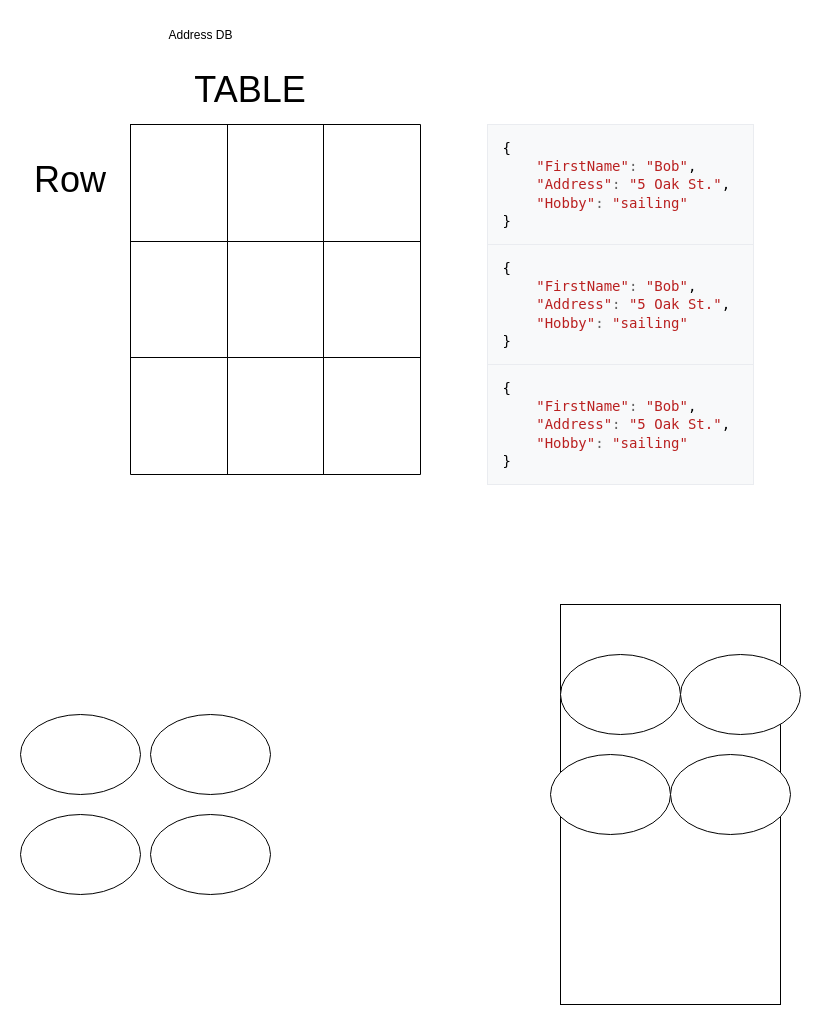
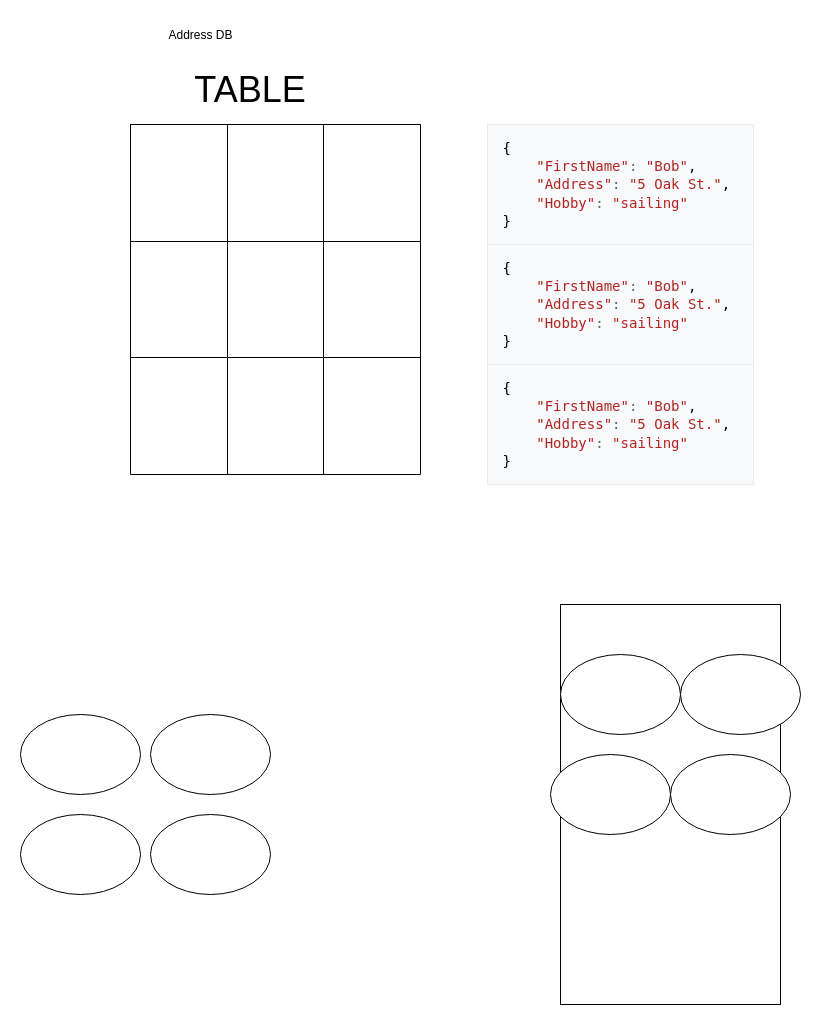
- <mxCell id="18" value="Row" style="text;html=1;strokeColor=none;fillColor=none;align=center;verticalAlign=middle;whiteSpace=wrap;rounded=0;fontSize=36;" parent="1" vertex="1"><mxGeometry x="40" y="154" width="60" height="50" as="geometry" /></mxCell>
